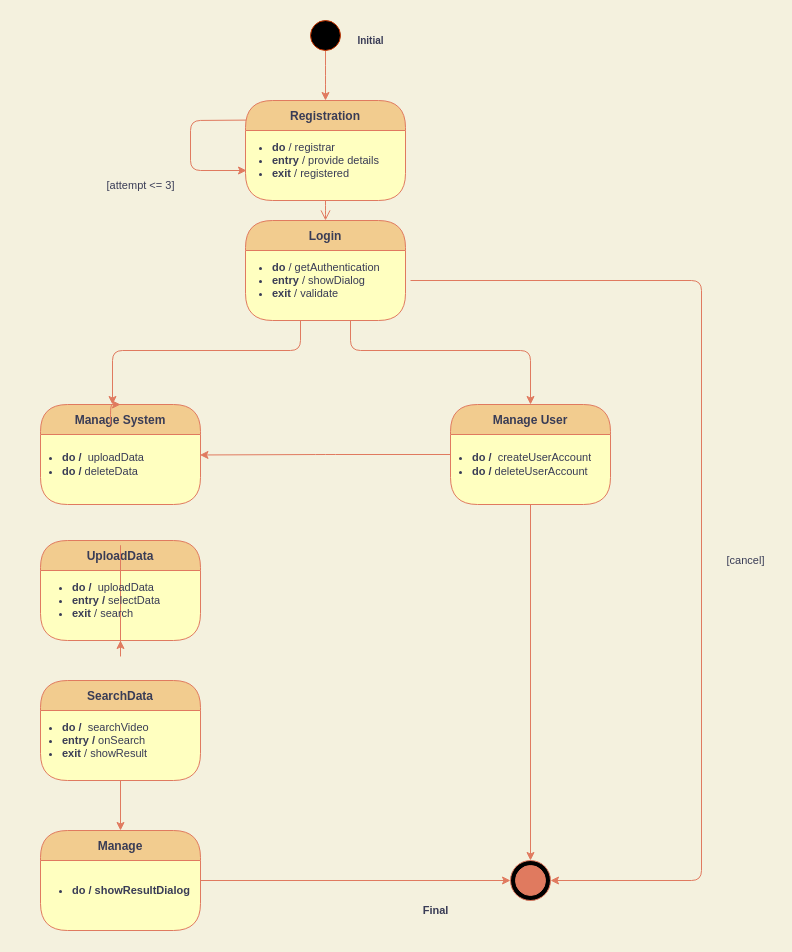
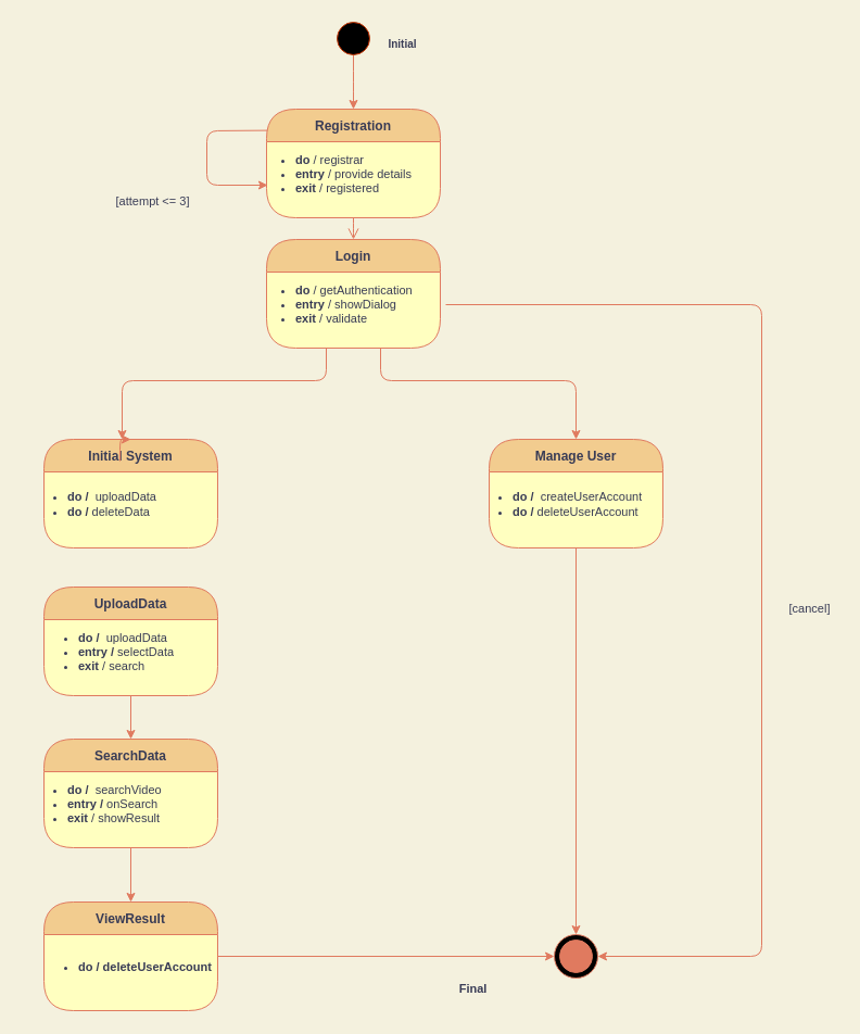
- <mxCell id="15" value="Manage System" style="swimlane;fontStyle=1;align=center;verticalAlign=middle;childLayout=stackLayout;horizontal=1;startSize=30;horizontalStack=0;resizeParent=0;resizeLast=1;container=0;fontColor=#393C56;collapsible=0;rounded=1;arcSize=30;strokeColor=#E07A5F;fillColor=#F2CC8F;swimlaneFillColor=#ffffc0;dropTarget=0;sketch=0;" vertex="1" parent="1"><mxGeometry x="40" y="404" width="160" height="100" as="geometry" /></mxCell>
+ <mxCell id="15" value="Initial System" style="swimlane;fontStyle=1;align=center;verticalAlign=middle;childLayout=stackLayout;horizontal=1;startSize=30;horizontalStack=0;resizeParent=0;resizeLast=1;container=0;fontColor=#393C56;collapsible=0;rounded=1;arcSize=30;strokeColor=#E07A5F;fillColor=#F2CC8F;swimlaneFillColor=#ffffc0;dropTarget=0;sketch=0;" vertex="1" parent="1"><mxGeometry x="40" y="404" width="160" height="100" as="geometry" /></mxCell>
- <mxCell id="19" style="edgeStyle=orthogonalEdgeStyle;curved=0;rounded=1;sketch=0;orthogonalLoop=1;jettySize=auto;html=1;entryX=0.997;entryY=0.381;entryDx=0;entryDy=0;entryPerimeter=0;fontSize=11;fontColor=#393C56;strokeColor=#E07A5F;fillColor=#F2CC8F;" edge="1" parent="1" source="20" target="17"><mxGeometry relative="1" as="geometry" /></mxCell>
- <mxCell id="23" style="edgeStyle=orthogonalEdgeStyle;curved=0;rounded=1;sketch=0;orthogonalLoop=1;jettySize=auto;html=1;fontSize=11;fontColor=#393C56;strokeColor=#E07A5F;fillColor=#F2CC8F;" edge="1" parent="1" source="24" target="22"><mxGeometry relative="1" as="geometry" /></mxCell>
+ <mxCell id="23" style="edgeStyle=orthogonalEdgeStyle;curved=0;rounded=1;sketch=0;orthogonalLoop=1;jettySize=auto;html=1;entryX=0.5;entryY=0;entryDx=0;entryDy=0;fontSize=11;fontColor=#393C56;strokeColor=#E07A5F;fillColor=#F2CC8F;" edge="1" parent="1" source="24" target="26"><mxGeometry relative="1" as="geometry" /></mxCell>
- <mxCell id="29" value="Manage" style="swimlane;fontStyle=1;align=center;verticalAlign=middle;childLayout=stackLayout;horizontal=1;startSize=30;horizontalStack=0;resizeParent=0;resizeLast=1;container=0;fontColor=#393C56;collapsible=0;rounded=1;arcSize=30;strokeColor=#E07A5F;fillColor=#F2CC8F;swimlaneFillColor=#ffffc0;dropTarget=0;sketch=0;" vertex="1" parent="1"><mxGeometry x="40" y="830" width="160" height="100" as="geometry" /></mxCell>
+ <mxCell id="29" value="ViewResult" style="swimlane;fontStyle=1;align=center;verticalAlign=middle;childLayout=stackLayout;horizontal=1;startSize=30;horizontalStack=0;resizeParent=0;resizeLast=1;container=0;fontColor=#393C56;collapsible=0;rounded=1;arcSize=30;strokeColor=#E07A5F;fillColor=#F2CC8F;swimlaneFillColor=#ffffc0;dropTarget=0;sketch=0;" vertex="1" parent="1"><mxGeometry x="40" y="830" width="160" height="100" as="geometry" /></mxCell>
- <mxCell id="30" value="&lt;ul style=&quot;font-size: 11px;&quot;&gt;&lt;li&gt;&lt;b&gt;do / showResultDialog&lt;/b&gt;&lt;/li&gt;&lt;/ul&gt;" style="text;strokeColor=none;fillColor=none;html=1;whiteSpace=wrap;verticalAlign=middle;overflow=hidden;rounded=0;sketch=0;fontColor=#393C56;" vertex="1" parent="1"><mxGeometry x="30" y="850" width="180" height="80" as="geometry" /></mxCell>
+ <mxCell id="30" value="&lt;ul style=&quot;font-size: 11px;&quot;&gt;&lt;li&gt;&lt;b&gt;do / deleteUserAccount&lt;/b&gt;&lt;/li&gt;&lt;/ul&gt;" style="text;strokeColor=none;fillColor=none;html=1;whiteSpace=wrap;verticalAlign=middle;overflow=hidden;rounded=0;sketch=0;fontColor=#393C56;" vertex="1" parent="1"><mxGeometry x="30" y="850" width="180" height="80" as="geometry" /></mxCell>
